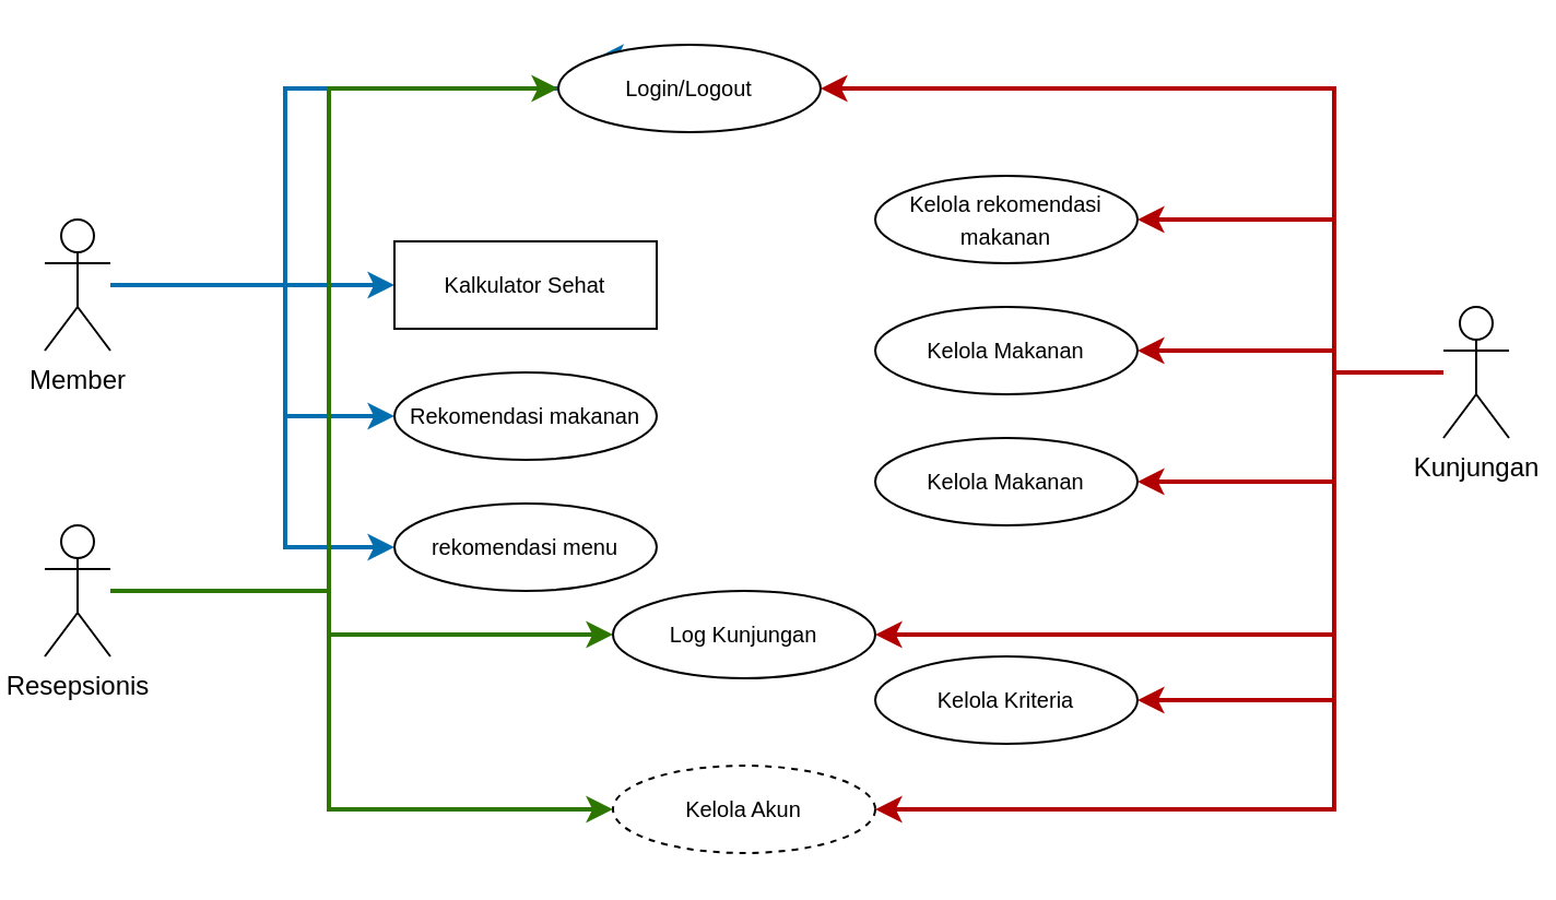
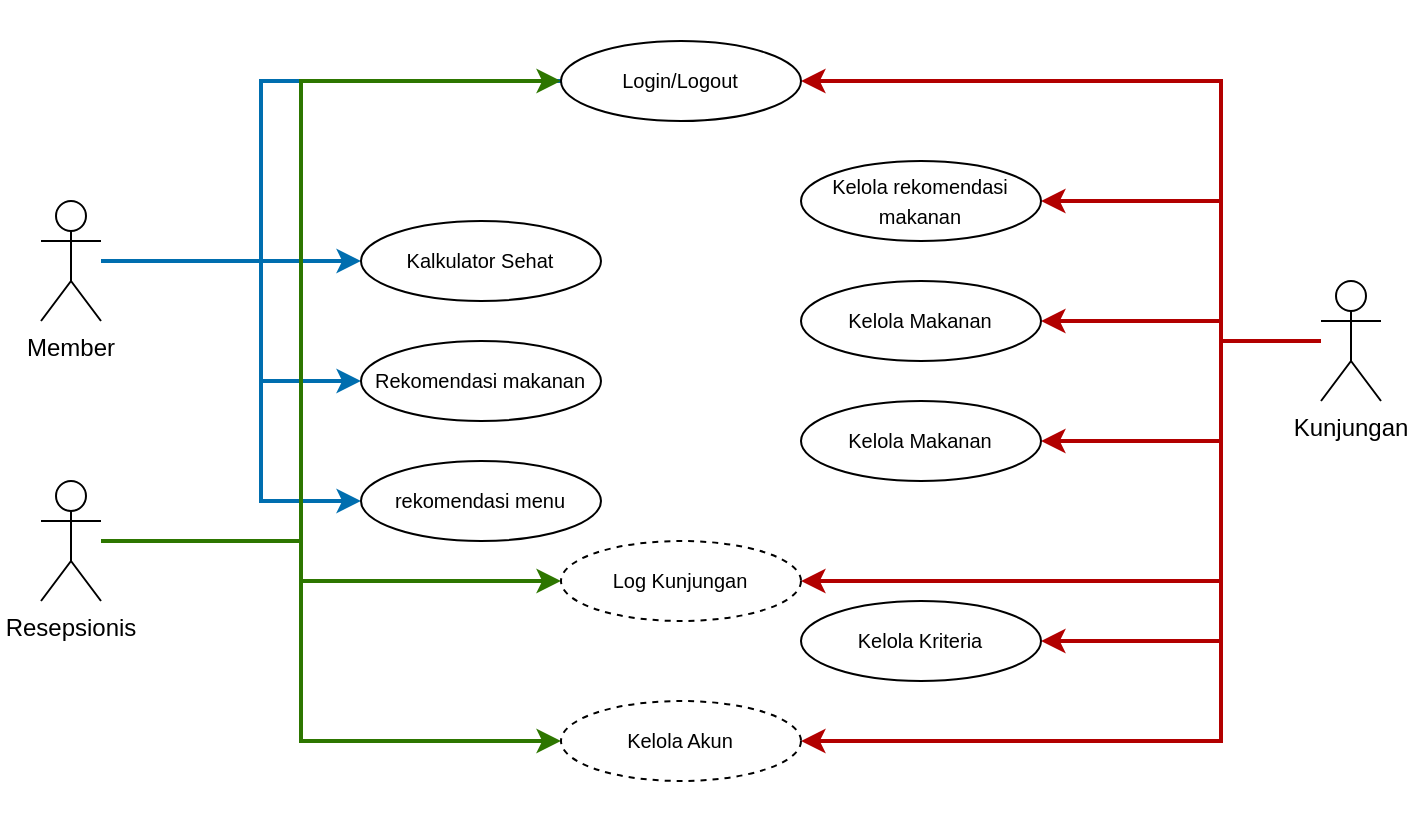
- <mxCell id="19" value="&lt;font style=&quot;font-size: 10px&quot;&gt;Login/Logout&lt;/font&gt;" style="ellipse;whiteSpace=wrap;html=1;" vertex="1" parent="1"><mxGeometry x="255" y="20" width="120" height="40" as="geometry" /></mxCell>
+ <mxCell id="19" value="&lt;font style=&quot;font-size: 10px&quot;&gt;Login/Logout&lt;/font&gt;" style="ellipse;whiteSpace=wrap;html=1;" vertex="1" parent="1"><mxGeometry x="280" y="20" width="120" height="40" as="geometry" /></mxCell>
- <mxCell id="26" value="&lt;font style=&quot;font-size: 10px&quot;&gt;Kalkulator Sehat&lt;/font&gt;" style="whiteSpace=wrap;html=1;rounded=0;" vertex="1" parent="1"><mxGeometry x="180" y="110" width="120" height="40" as="geometry" /></mxCell>
+ <mxCell id="26" value="&lt;font style=&quot;font-size: 10px&quot;&gt;Kalkulator Sehat&lt;/font&gt;" style="ellipse;whiteSpace=wrap;html=1;" vertex="1" parent="1"><mxGeometry x="180" y="110" width="120" height="40" as="geometry" /></mxCell>
- <mxCell id="23" value="&lt;font style=&quot;font-size: 10px&quot;&gt;Log Kunjungan&lt;/font&gt;" style="ellipse;whiteSpace=wrap;html=1;" vertex="1" parent="1"><mxGeometry x="280" y="270" width="120" height="40" as="geometry" /></mxCell>
+ <mxCell id="23" value="&lt;font style=&quot;font-size: 10px&quot;&gt;Log Kunjungan&lt;/font&gt;" style="ellipse;whiteSpace=wrap;html=1;dashed=1;" vertex="1" parent="1"><mxGeometry x="280" y="270" width="120" height="40" as="geometry" /></mxCell>
